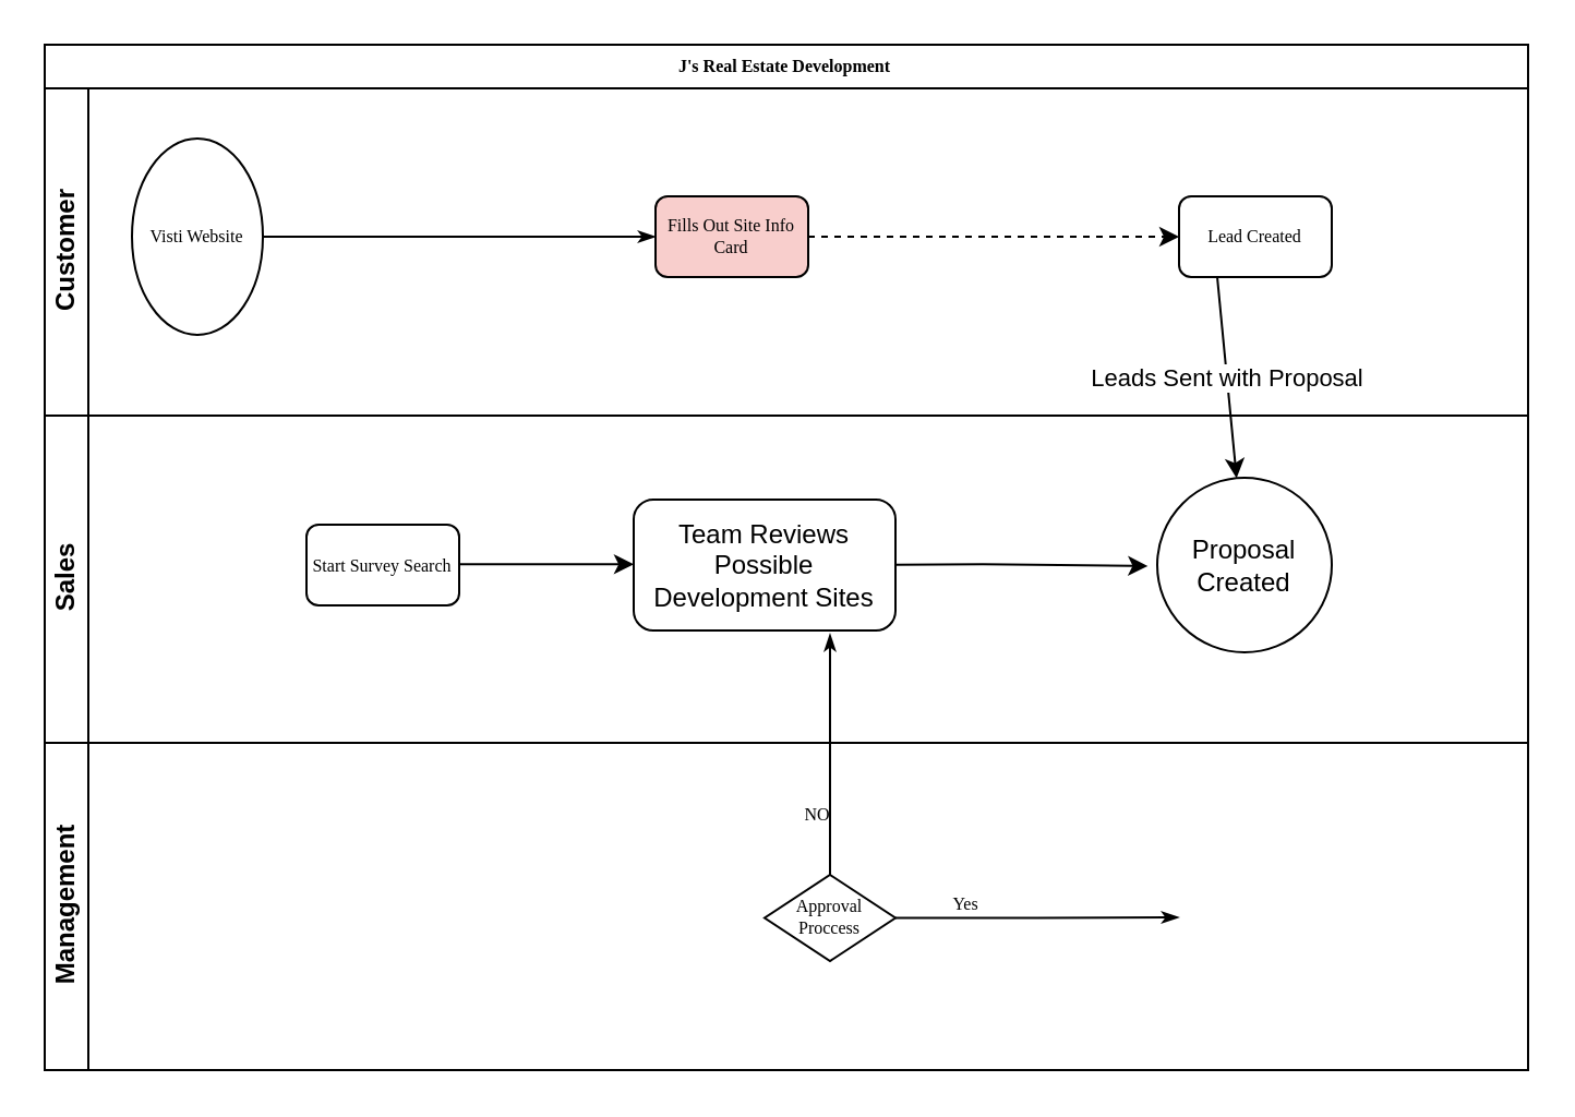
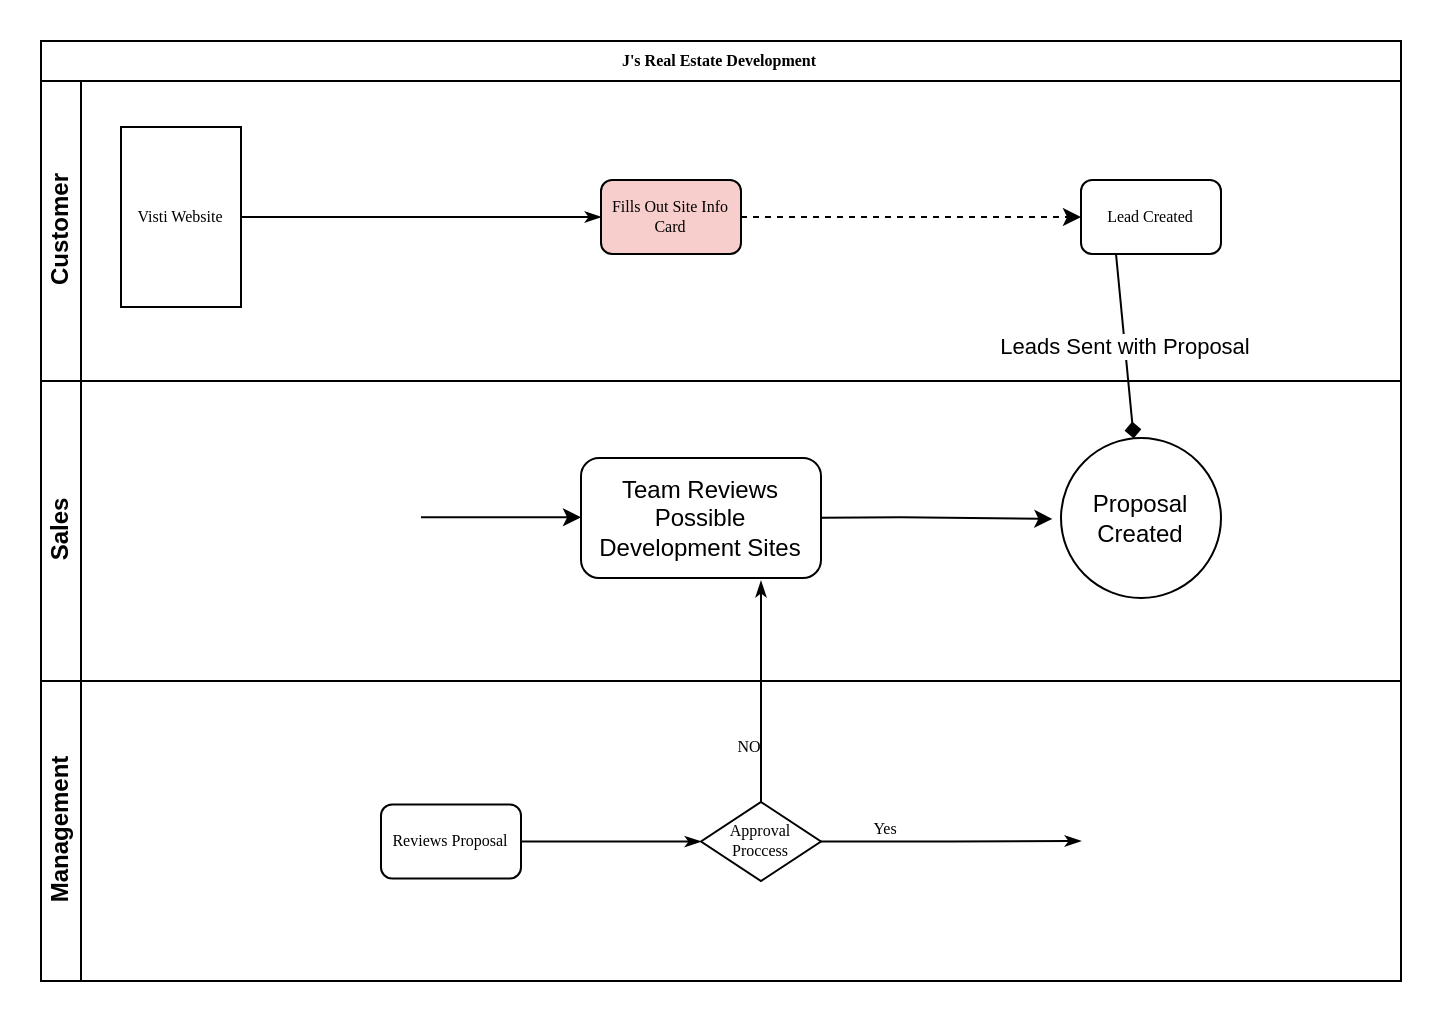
- <mxCell id="5" value="Visti Website" style="ellipse;whiteSpace=wrap;html=1;rounded=0;shadow=0;labelBackgroundColor=none;strokeWidth=1;fontFamily=Verdana;fontSize=8;align=center;" parent="3" vertex="1"><mxGeometry x="40" y="23" width="60" height="90" as="geometry" /></mxCell>
+ <mxCell id="5" value="Visti Website" style="whiteSpace=wrap;html=1;shadow=0;labelBackgroundColor=none;strokeWidth=1;fontFamily=Verdana;fontSize=8;align=center;rounded=0;" parent="3" vertex="1"><mxGeometry x="40" y="23" width="60" height="90" as="geometry" /></mxCell>
- <mxCell id="21" value="" style="endArrow=classic;html=1;rounded=0;exitX=0.25;exitY=1;exitDx=0;exitDy=0;" edge="1" parent="2" source="7" target="13"><mxGeometry relative="1" as="geometry"><mxPoint x="450" y="120" as="sourcePoint" /><mxPoint x="550" y="120" as="targetPoint" /></mxGeometry></mxCell>
+ <mxCell id="21" value="" style="endArrow=diamond;html=1;rounded=0;exitX=0.25;exitY=1;exitDx=0;exitDy=0;" edge="1" parent="2" source="7" target="13"><mxGeometry relative="1" as="geometry"><mxPoint x="450" y="120" as="sourcePoint" /><mxPoint x="550" y="120" as="targetPoint" /></mxGeometry></mxCell>
- <mxCell id="10" value="Start Survey Search" style="rounded=1;whiteSpace=wrap;html=1;shadow=0;labelBackgroundColor=none;strokeWidth=1;fontFamily=Verdana;fontSize=8;align=center;" parent="9" vertex="1"><mxGeometry x="120" y="50.0" width="70" height="37" as="geometry" /></mxCell>
+ <mxCell id="17" value="Reviews Proposal" style="rounded=1;whiteSpace=wrap;html=1;shadow=0;labelBackgroundColor=none;strokeWidth=1;fontFamily=Verdana;fontSize=8;align=center;" parent="15" vertex="1"><mxGeometry x="170" y="61.75" width="70" height="37" as="geometry" /></mxCell>
+ <mxCell id="16" style="edgeStyle=orthogonalEdgeStyle;rounded=0;html=1;labelBackgroundColor=none;startArrow=none;startFill=0;startSize=5;endArrow=classicThin;endFill=1;endSize=5;jettySize=auto;orthogonalLoop=1;strokeWidth=1;fontFamily=Verdana;fontSize=8;" parent="15" source="17" target="19" edge="1"><mxGeometry relative="1" as="geometry" /></mxCell>
